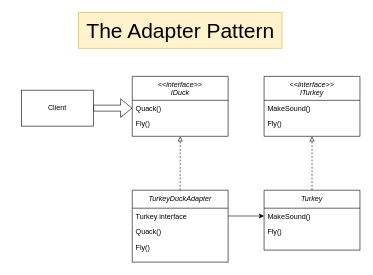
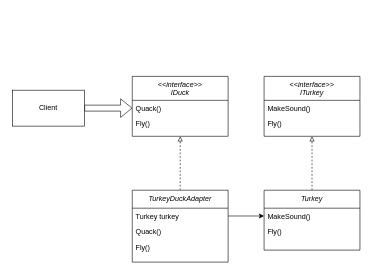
- <mxCell id="20" value="The Adapter Pattern" style="text;html=1;align=center;verticalAlign=middle;resizable=0;points=[];autosize=1;strokeColor=#d6b656;fillColor=#fff2cc;fontSize=35;" vertex="1" parent="1"><mxGeometry x="130" y="20" width="340" height="60" as="geometry" /></mxCell>
- <mxCell id="6" value="Client" style="rounded=0;whiteSpace=wrap;html=1;" vertex="1" parent="1"><mxGeometry x="35" y="150" width="120" height="60" as="geometry" /></mxCell>
+ <mxCell id="6" value="Client" style="rounded=0;whiteSpace=wrap;html=1;" vertex="1" parent="1"><mxGeometry x="20" y="150" width="120" height="60" as="geometry" /></mxCell>
- <mxCell id="16" value="Turkey interface" style="text;align=left;verticalAlign=top;spacingLeft=4;spacingRight=4;overflow=hidden;rotatable=0;points=[[0,0.5],[1,0.5]];portConstraint=eastwest;rounded=0;shadow=0;html=0;" vertex="1" parent="15"><mxGeometry y="30" width="160" height="26" as="geometry" /></mxCell>
+ <mxCell id="16" value="Turkey turkey" style="text;align=left;verticalAlign=top;spacingLeft=4;spacingRight=4;overflow=hidden;rotatable=0;points=[[0,0.5],[1,0.5]];portConstraint=eastwest;rounded=0;shadow=0;html=0;" vertex="1" parent="15"><mxGeometry y="30" width="160" height="26" as="geometry" /></mxCell>
